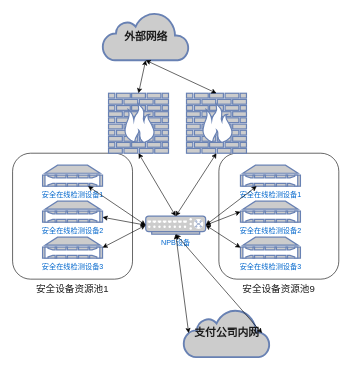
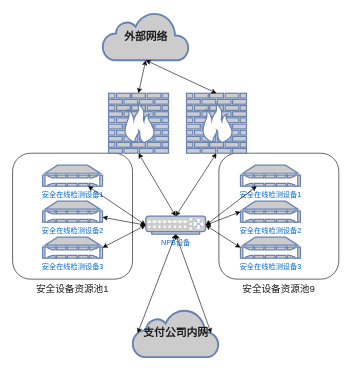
- <mxCell id="18" value="&lt;font color=&quot;#1a1a1a&quot; size=&quot;1&quot;&gt;&lt;b style=&quot;font-size: 18px&quot;&gt;支付公司内网&lt;/b&gt;&lt;/font&gt;" style="html=1;outlineConnect=0;fillColor=#CCCCCC;strokeColor=#6881B3;gradientColor=none;gradientDirection=north;strokeWidth=2;shape=mxgraph.networks.cloud;fontColor=#ffffff;" vertex="1" parent="1"><mxGeometry x="305" y="515" width="144" height="80" as="geometry" /></mxCell>
+ <mxCell id="18" value="&lt;font color=&quot;#1a1a1a&quot; size=&quot;1&quot;&gt;&lt;b style=&quot;font-size: 18px&quot;&gt;支付公司内网&lt;/b&gt;&lt;/font&gt;" style="html=1;outlineConnect=0;fillColor=#CCCCCC;strokeColor=#6881B3;gradientColor=none;gradientDirection=north;strokeWidth=2;shape=mxgraph.networks.cloud;fontColor=#ffffff;" vertex="1" parent="1"><mxGeometry x="220" y="515" width="144" height="80" as="geometry" /></mxCell>
